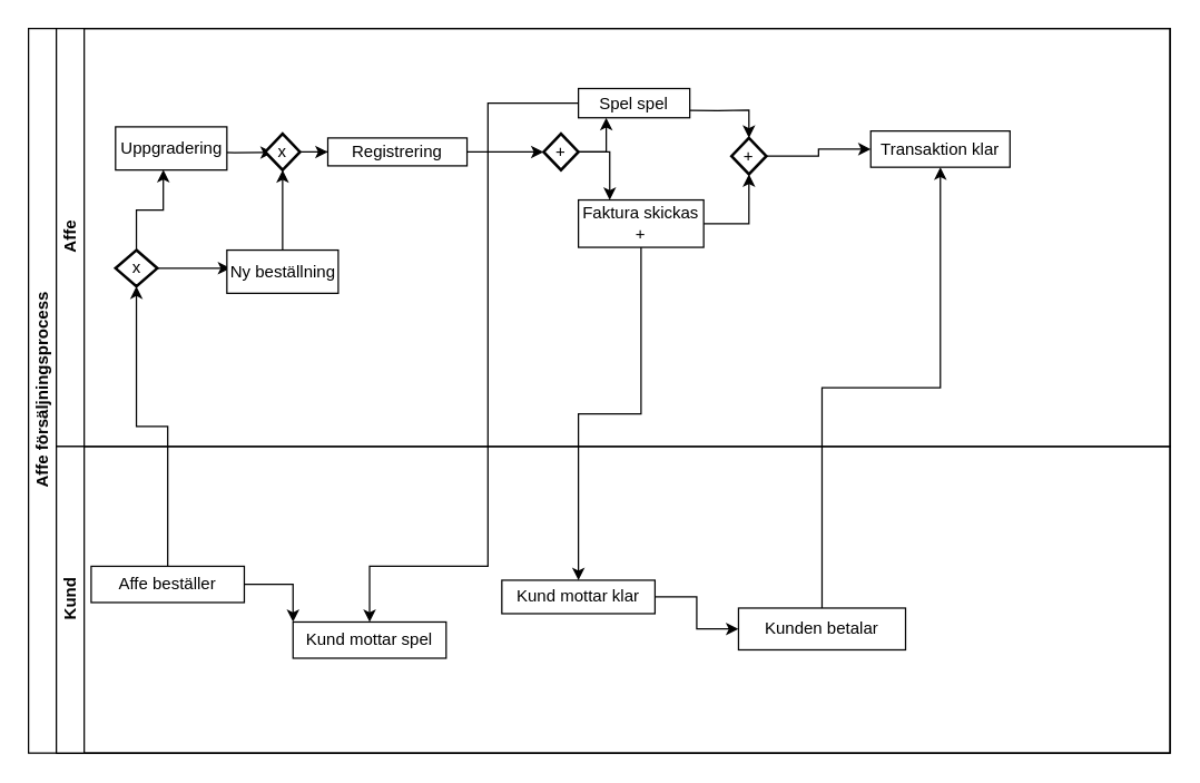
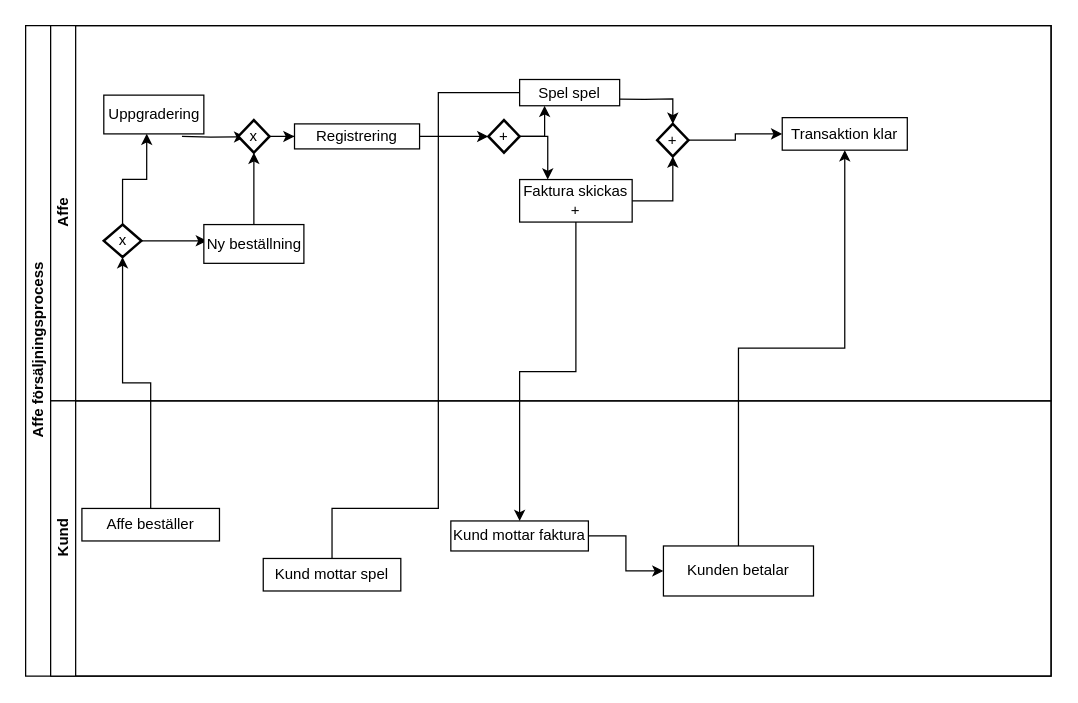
- <mxCell id="8" value="Uppgradering" style="rounded=0;whiteSpace=wrap;html=1;" vertex="1" parent="3"><mxGeometry x="42.5" y="70.5" width="80" height="31" as="geometry" /></mxCell>
+ <mxCell id="8" value="Uppgradering" style="rounded=0;whiteSpace=wrap;html=1;" vertex="1" parent="3"><mxGeometry x="42.5" y="55.5" width="80" height="31" as="geometry" /></mxCell>
- <mxCell id="30" style="edgeStyle=orthogonalEdgeStyle;rounded=0;orthogonalLoop=1;jettySize=auto;html=1;entryX=0;entryY=0;entryDx=0;entryDy=0;" edge="1" parent="29" source="31" target="35"><mxGeometry relative="1" as="geometry" /></mxCell>
- <mxCell id="34" value="Kund mottar klar" style="whiteSpace=wrap;html=1;rounded=0;" vertex="1" parent="29"><mxGeometry x="320" y="96" width="110" height="24" as="geometry" /></mxCell>
+ <mxCell id="34" value="Kund mottar faktura" style="whiteSpace=wrap;html=1;rounded=0;" vertex="1" parent="29"><mxGeometry x="320" y="96" width="110" height="24" as="geometry" /></mxCell>
- <mxCell id="28" value="" style="edgeStyle=orthogonalEdgeStyle;rounded=0;orthogonalLoop=1;jettySize=auto;html=1;" edge="1" parent="2" source="18" target="35"><mxGeometry relative="1" as="geometry"><Array as="points"><mxPoint x="330" y="53" /><mxPoint x="330" y="386" /></Array></mxGeometry></mxCell>
+ <mxCell id="28" value="" style="edgeStyle=orthogonalEdgeStyle;rounded=0;orthogonalLoop=1;jettySize=auto;html=1;endArrow=none;" edge="1" parent="2" source="18" target="35"><mxGeometry relative="1" as="geometry"><Array as="points"><mxPoint x="330" y="53" /><mxPoint x="330" y="386" /></Array></mxGeometry></mxCell>
- <mxCell id="32" value="Kunden betalar" style="whiteSpace=wrap;html=1;rounded=0;" vertex="1" parent="29"><mxGeometry x="490" y="116" width="120" height="30" as="geometry" /></mxCell>
+ <mxCell id="32" value="Kunden betalar" style="whiteSpace=wrap;html=1;rounded=0;" vertex="1" parent="29"><mxGeometry x="490" y="116" width="120" height="40" as="geometry" /></mxCell>
